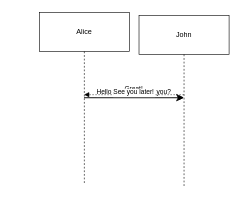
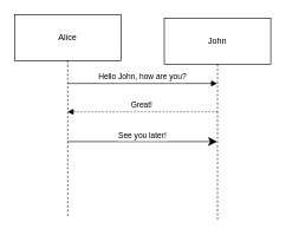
- <mxCell id="2" value="Alice" style="shape=umlLifeline;perimeter=lifelinePerimeter;whiteSpace=wrap;container=1;dropTarget=0;collapsible=0;recursiveResize=0;outlineConnect=0;portConstraint=eastwest;newEdgeStyle={&quot;edgeStyle&quot;:&quot;elbowEdgeStyle&quot;,&quot;elbow&quot;:&quot;vertical&quot;,&quot;curved&quot;:0,&quot;rounded&quot;:0};size=65;" vertex="1" parent="1"><mxGeometry x="65" y="20" width="150" height="284" as="geometry" /></mxCell>
+ <mxCell id="2" value="Alice" style="shape=umlLifeline;perimeter=lifelinePerimeter;whiteSpace=wrap;container=1;dropTarget=0;collapsible=0;recursiveResize=0;outlineConnect=0;portConstraint=eastwest;newEdgeStyle={&quot;edgeStyle&quot;:&quot;elbowEdgeStyle&quot;,&quot;elbow&quot;:&quot;vertical&quot;,&quot;curved&quot;:0,&quot;rounded&quot;:0};size=65;" vertex="1" parent="1"><mxGeometry width="150" height="284" as="geometry" x="20" y="20" /></mxCell>
